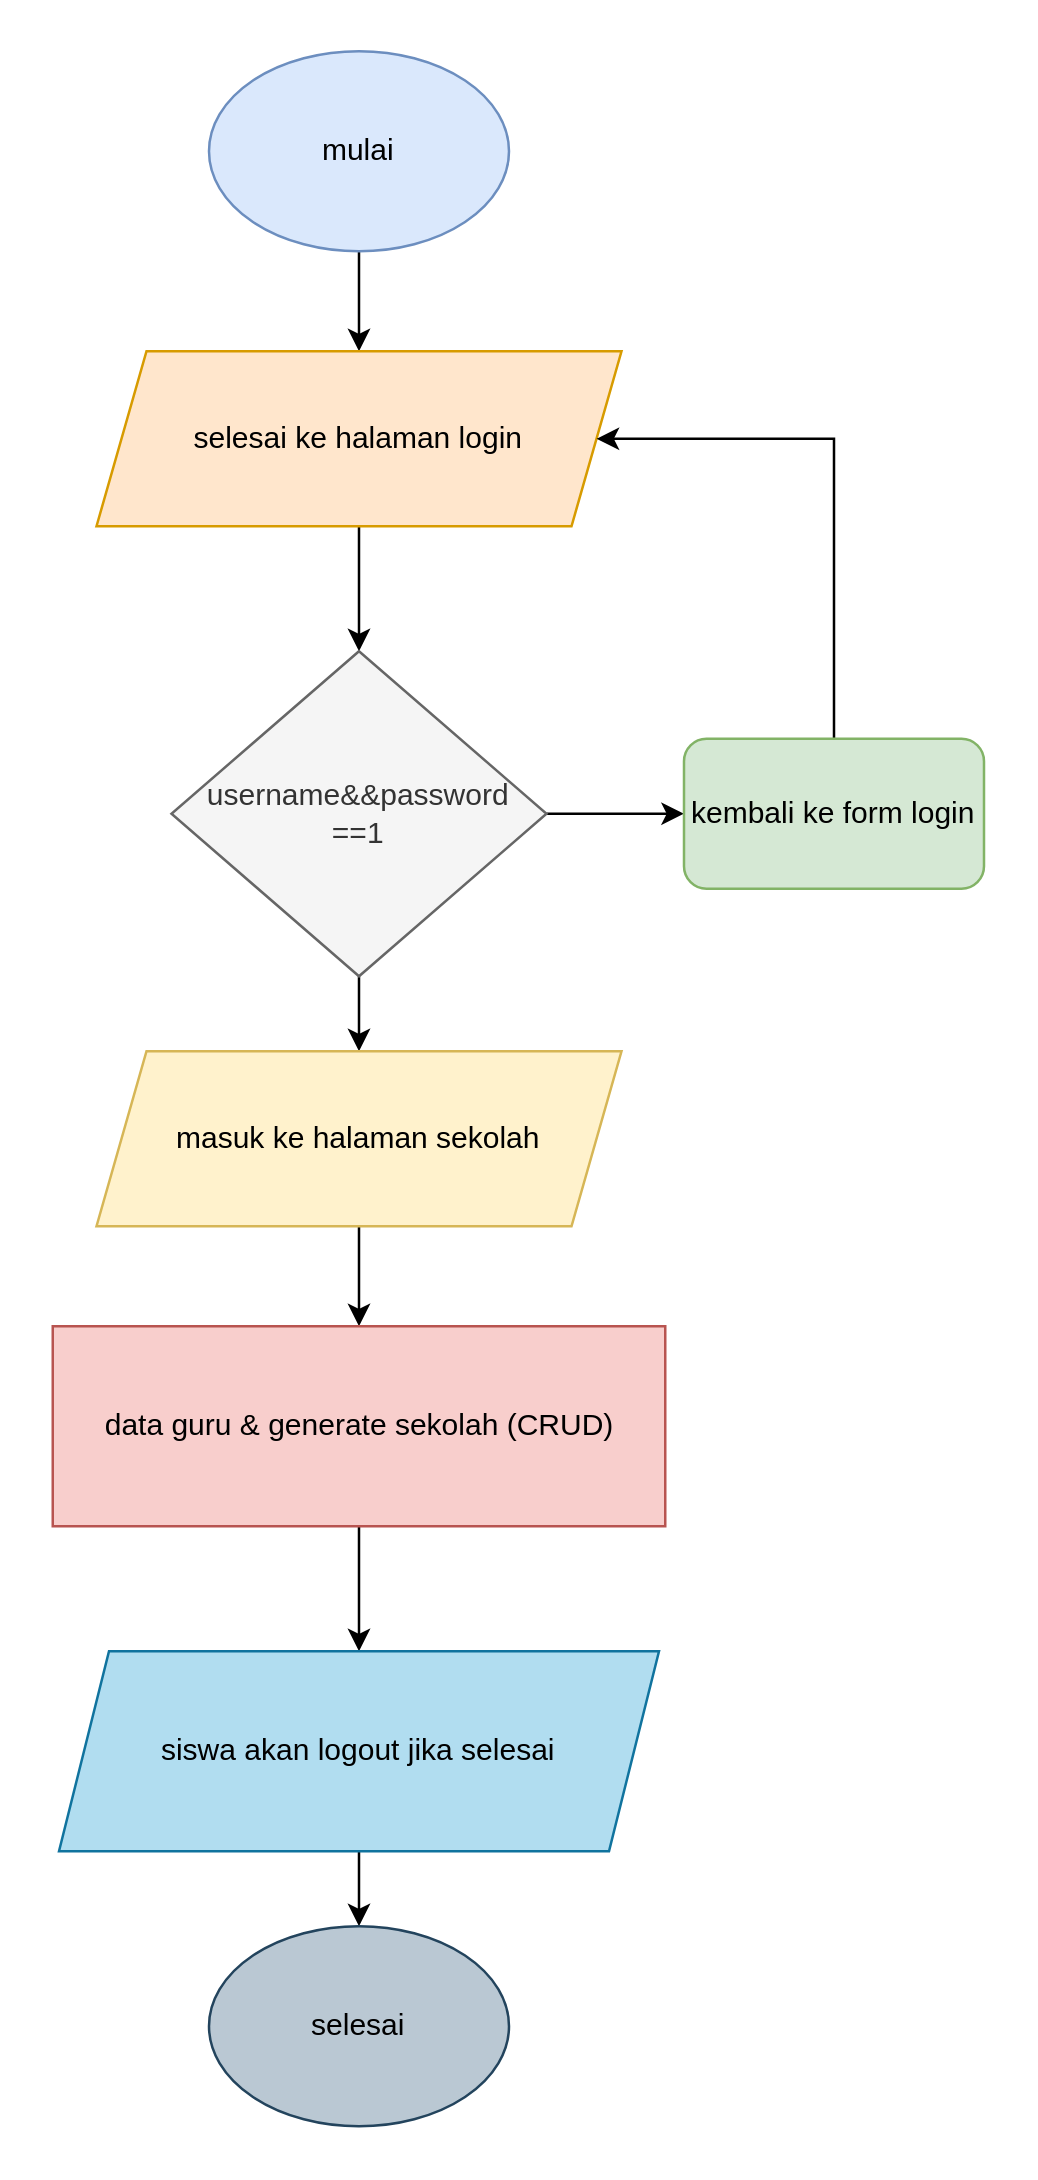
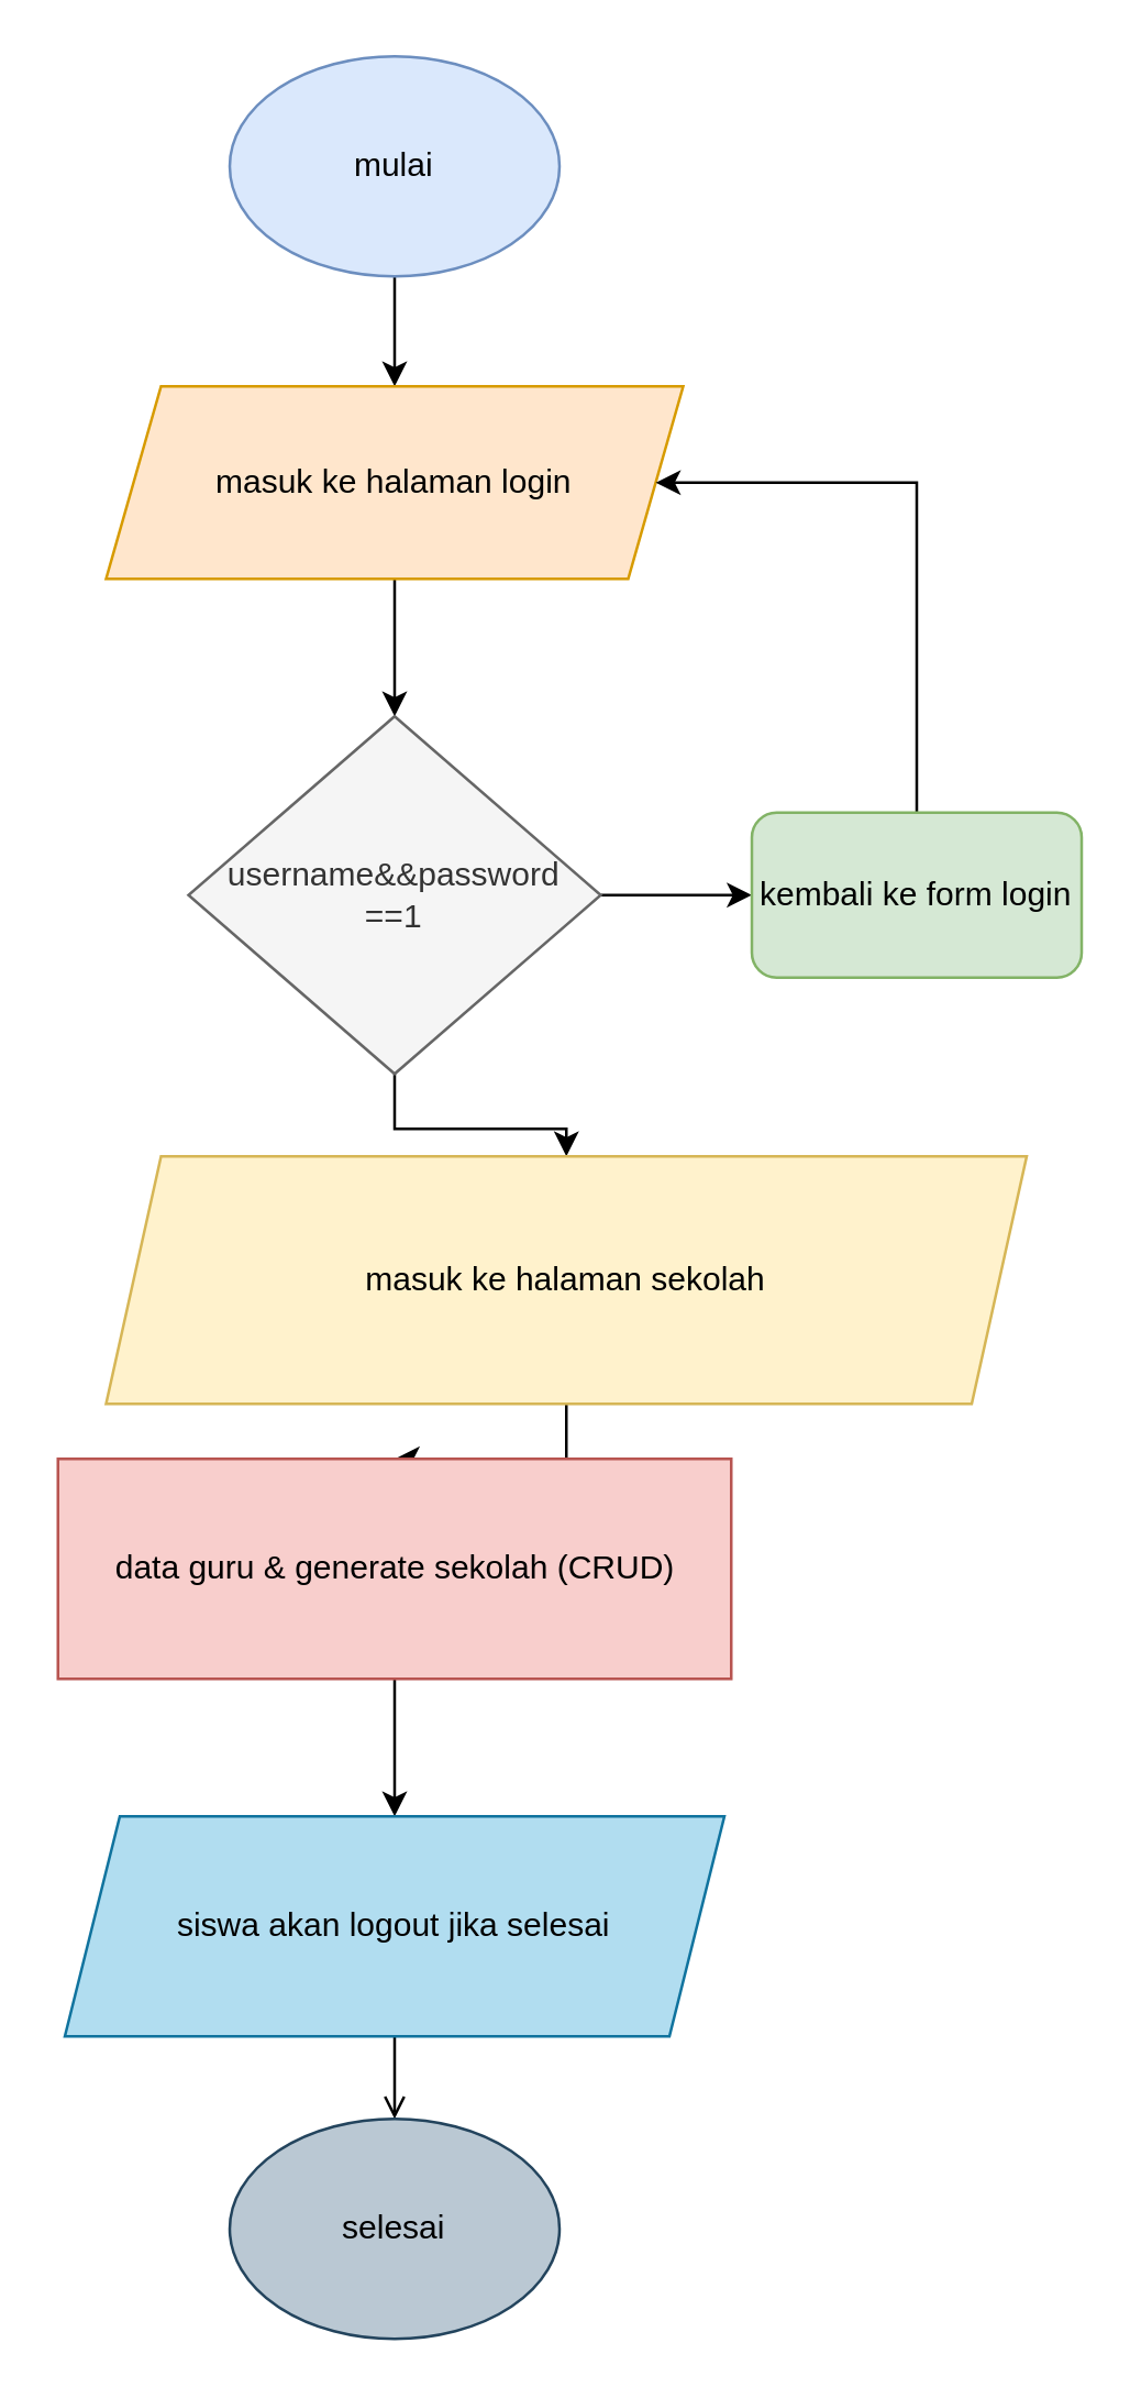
- <mxCell id="5" value="selesai ke halaman login" style="shape=parallelogram;perimeter=parallelogramPerimeter;whiteSpace=wrap;html=1;fixedSize=1;fillColor=#ffe6cc;strokeColor=#d79b00;" parent="1" vertex="1"><mxGeometry x="38" y="140" width="210" height="70" as="geometry" /></mxCell>
+ <mxCell id="5" value="masuk ke halaman login" style="shape=parallelogram;perimeter=parallelogramPerimeter;whiteSpace=wrap;html=1;fixedSize=1;fillColor=#ffe6cc;strokeColor=#d79b00;" parent="1" vertex="1"><mxGeometry x="38" y="140" width="210" height="70" as="geometry" /></mxCell>
- <mxCell id="12" value="masuk ke halaman sekolah" style="shape=parallelogram;perimeter=parallelogramPerimeter;whiteSpace=wrap;html=1;fixedSize=1;fillColor=#fff2cc;strokeColor=#d6b656;" parent="1" vertex="1"><mxGeometry x="38" y="420" width="210" height="70" as="geometry" /></mxCell>
+ <mxCell id="12" value="masuk ke halaman sekolah" style="shape=parallelogram;perimeter=parallelogramPerimeter;whiteSpace=wrap;html=1;fixedSize=1;fillColor=#fff2cc;strokeColor=#d6b656;" parent="1" vertex="1"><mxGeometry x="38" y="420" width="335" height="90" as="geometry" /></mxCell>
- <mxCell id="15" style="edgeStyle=orthogonalEdgeStyle;rounded=0;orthogonalLoop=1;jettySize=auto;html=1;exitX=0.5;exitY=1;exitDx=0;exitDy=0;entryX=0.5;entryY=0;entryDx=0;entryDy=0;" parent="1" source="16" target="17" edge="1"><mxGeometry relative="1" as="geometry" /></mxCell>
+ <mxCell id="15" style="edgeStyle=orthogonalEdgeStyle;rounded=0;orthogonalLoop=1;jettySize=auto;html=1;exitX=0.5;exitY=1;exitDx=0;exitDy=0;entryX=0.5;entryY=0;entryDx=0;entryDy=0;endArrow=open;" parent="1" source="16" target="17" edge="1"><mxGeometry relative="1" as="geometry" /></mxCell>
